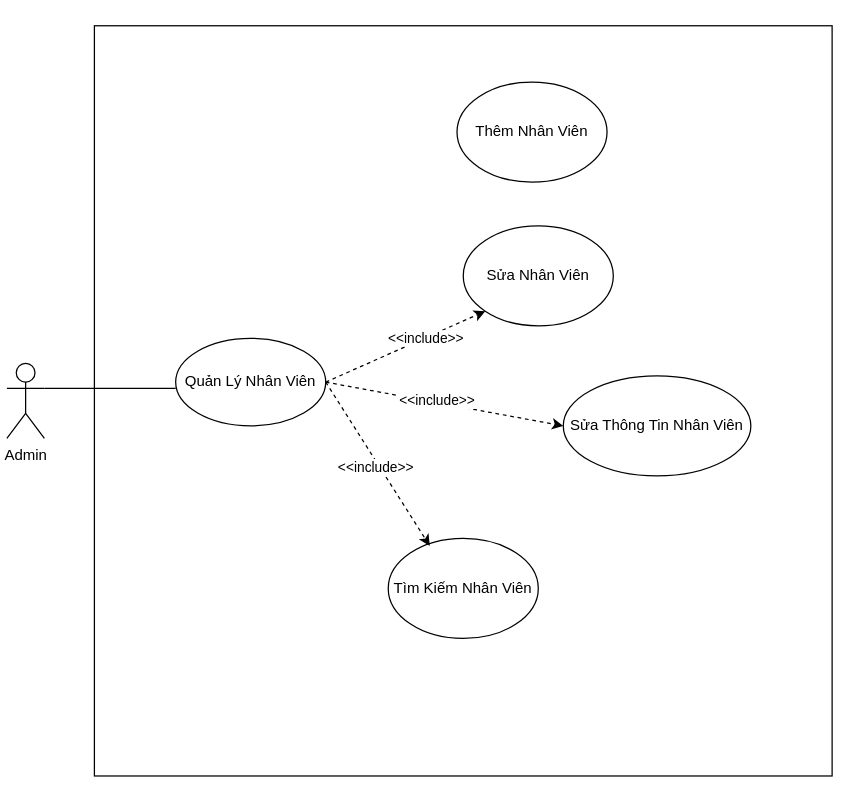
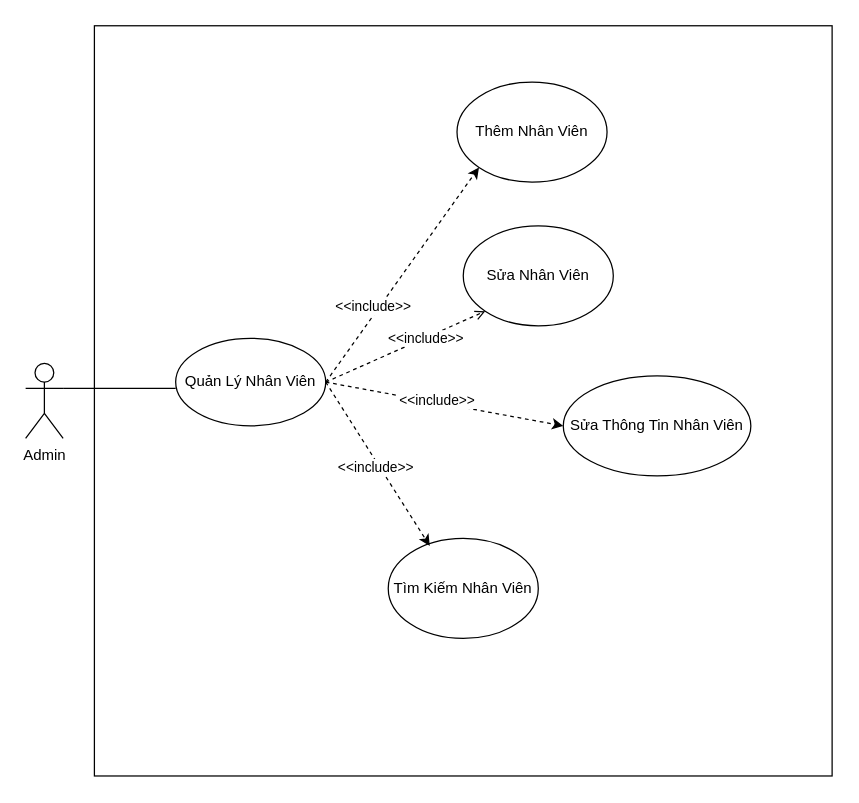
+ <mxCell id="10" value="" style="endArrow=classic;html=1;rounded=0;exitX=1;exitY=0.5;exitDx=0;exitDy=0;entryX=0;entryY=1;entryDx=0;entryDy=0;dashed=1;" edge="1" parent="1" source="5" target="6"><mxGeometry width="50" height="50" relative="1" as="geometry"><mxPoint x="380" y="330" as="sourcePoint" /><mxPoint x="430" y="280" as="targetPoint" /></mxGeometry></mxCell>
+ <mxCell id="11" value="&amp;lt;&amp;lt;include&amp;gt;&amp;gt;" style="edgeLabel;html=1;align=center;verticalAlign=middle;resizable=0;points=[];" vertex="1" connectable="0" parent="10"><mxGeometry x="-0.155" y="-2" relative="1" as="geometry"><mxPoint x="-16" y="11" as="offset" /></mxGeometry></mxCell>
- <mxCell id="12" value="" style="endArrow=classic;html=1;rounded=0;exitX=1;exitY=0.5;exitDx=0;exitDy=0;entryX=0;entryY=1;entryDx=0;entryDy=0;dashed=1;" edge="1" parent="1" source="5" target="7"><mxGeometry width="50" height="50" relative="1" as="geometry"><mxPoint x="710" y="160" as="sourcePoint" /><mxPoint x="786" y="38" as="targetPoint" /></mxGeometry></mxCell>
+ <mxCell id="12" value="" style="endArrow=open;html=1;rounded=0;exitX=1;exitY=0.5;exitDx=0;exitDy=0;entryX=0;entryY=1;entryDx=0;entryDy=0;dashed=1;" edge="1" parent="1" source="5" target="7"><mxGeometry width="50" height="50" relative="1" as="geometry"><mxPoint x="710" y="160" as="sourcePoint" /><mxPoint x="786" y="38" as="targetPoint" /></mxGeometry></mxCell>
- <mxCell id="3" value="Admin" style="shape=umlActor;verticalLabelPosition=bottom;verticalAlign=top;html=1;outlineConnect=0;" parent="1" vertex="1"><mxGeometry x="5" y="290" width="30" height="60" as="geometry" /></mxCell>
+ <mxCell id="3" value="Admin" style="shape=umlActor;verticalLabelPosition=bottom;verticalAlign=top;html=1;outlineConnect=0;" parent="1" vertex="1"><mxGeometry x="20" y="290" width="30" height="60" as="geometry" /></mxCell>
